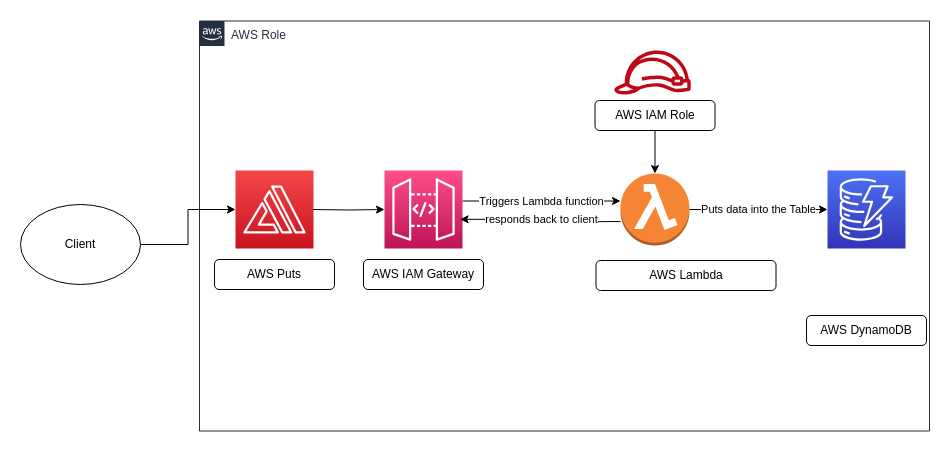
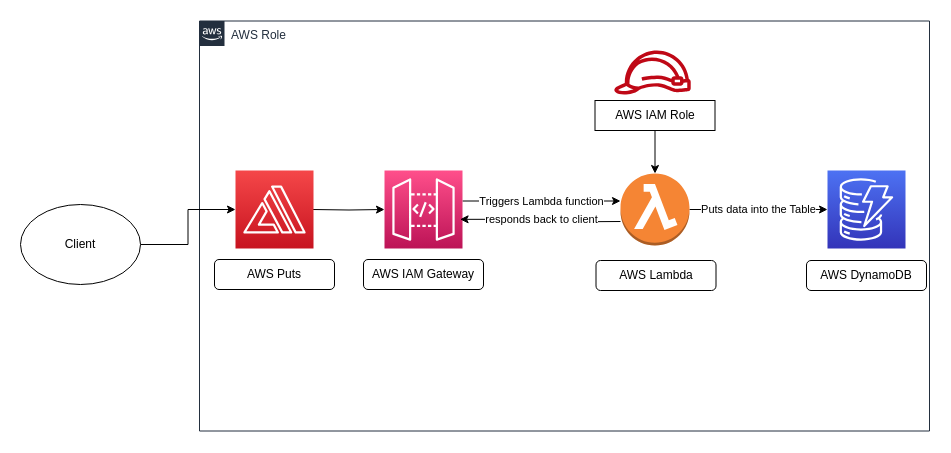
- <mxCell id="15" value="AWS IAM Role" style="rounded=1;whiteSpace=wrap;html=1;" vertex="1" parent="2"><mxGeometry x="395.5" y="79.5" width="120" height="30" as="geometry" /></mxCell>
+ <mxCell id="15" value="AWS IAM Role" style="whiteSpace=wrap;html=1;rounded=0;" vertex="1" parent="2"><mxGeometry x="395.5" y="79.5" width="120" height="30" as="geometry" /></mxCell>
- <mxCell id="19" value="AWS Lambda" style="rounded=1;whiteSpace=wrap;html=1;" vertex="1" parent="1"><mxGeometry x="595.5" y="260" width="180" height="30" as="geometry" /></mxCell>
+ <mxCell id="19" value="AWS Lambda" style="rounded=1;whiteSpace=wrap;html=1;" vertex="1" parent="1"><mxGeometry x="595.5" y="260" width="120" height="30" as="geometry" /></mxCell>
- <mxCell id="11" value="AWS DynamoDB" style="rounded=1;whiteSpace=wrap;html=1;" vertex="1" parent="2"><mxGeometry x="607" y="294.5" width="120" height="30" as="geometry" /></mxCell>
+ <mxCell id="11" value="AWS DynamoDB" style="rounded=1;whiteSpace=wrap;html=1;" vertex="1" parent="2"><mxGeometry x="607" y="239.5" width="120" height="30" as="geometry" /></mxCell>
